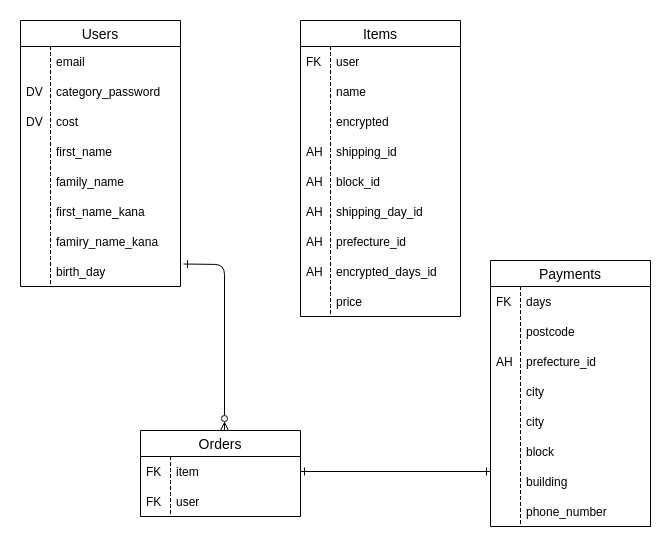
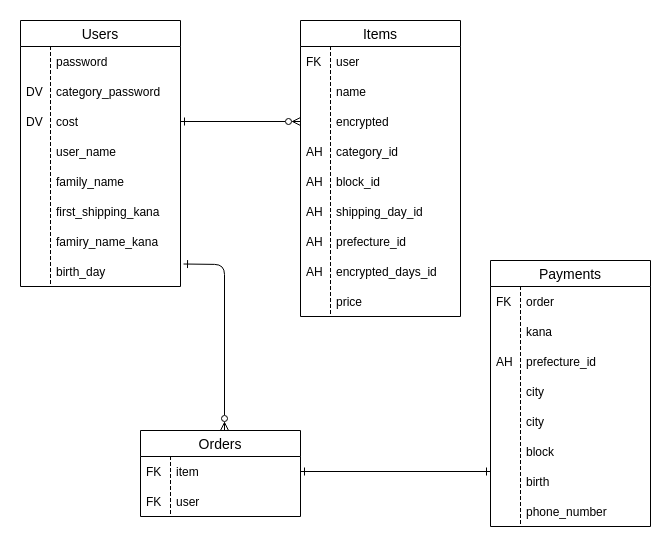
- <mxCell id="23" value="email" style="shape=partialRectangle;fillColor=none;align=left;verticalAlign=middle;strokeColor=none;spacingLeft=34;rotatable=0;points=[[0,0.5],[1,0.5]];portConstraint=eastwest;dropTarget=0;" parent="22" vertex="1"><mxGeometry y="26" width="160" height="30" as="geometry" /></mxCell>
+ <mxCell id="23" value="password" style="shape=partialRectangle;fillColor=none;align=left;verticalAlign=middle;strokeColor=none;spacingLeft=34;rotatable=0;points=[[0,0.5],[1,0.5]];portConstraint=eastwest;dropTarget=0;" parent="22" vertex="1"><mxGeometry y="26" width="160" height="30" as="geometry" /></mxCell>
+ <mxCell id="61" style="edgeStyle=none;html=1;exitX=1;exitY=0.5;exitDx=0;exitDy=0;entryX=0;entryY=0.5;entryDx=0;entryDy=0;endArrow=ERzeroToMany;endFill=0;startArrow=ERone;startFill=0;" parent="1" source="27" target="7" edge="1"><mxGeometry relative="1" as="geometry" /></mxCell>
- <mxCell id="29" value="first_name" style="shape=partialRectangle;fillColor=none;align=left;verticalAlign=middle;strokeColor=none;spacingLeft=34;rotatable=0;points=[[0,0.5],[1,0.5]];portConstraint=eastwest;dropTarget=0;" parent="22" vertex="1"><mxGeometry y="116" width="160" height="30" as="geometry" /></mxCell>
+ <mxCell id="29" value="user_name" style="shape=partialRectangle;fillColor=none;align=left;verticalAlign=middle;strokeColor=none;spacingLeft=34;rotatable=0;points=[[0,0.5],[1,0.5]];portConstraint=eastwest;dropTarget=0;" parent="22" vertex="1"><mxGeometry y="116" width="160" height="30" as="geometry" /></mxCell>
- <mxCell id="9" value="shipping_id" style="shape=partialRectangle;fillColor=none;align=left;verticalAlign=middle;strokeColor=none;spacingLeft=34;rotatable=0;points=[[0,0.5],[1,0.5]];portConstraint=eastwest;dropTarget=0;" parent="2" vertex="1"><mxGeometry y="116" width="160" height="30" as="geometry" /></mxCell>
+ <mxCell id="9" value="category_id" style="shape=partialRectangle;fillColor=none;align=left;verticalAlign=middle;strokeColor=none;spacingLeft=34;rotatable=0;points=[[0,0.5],[1,0.5]];portConstraint=eastwest;dropTarget=0;" parent="2" vertex="1"><mxGeometry y="116" width="160" height="30" as="geometry" /></mxCell>
- <mxCell id="33" value="first_name_kana" style="shape=partialRectangle;fillColor=none;align=left;verticalAlign=middle;strokeColor=none;spacingLeft=34;rotatable=0;points=[[0,0.5],[1,0.5]];portConstraint=eastwest;dropTarget=0;" parent="22" vertex="1"><mxGeometry y="176" width="160" height="30" as="geometry" /></mxCell>
+ <mxCell id="33" value="first_shipping_kana" style="shape=partialRectangle;fillColor=none;align=left;verticalAlign=middle;strokeColor=none;spacingLeft=34;rotatable=0;points=[[0,0.5],[1,0.5]];portConstraint=eastwest;dropTarget=0;" parent="22" vertex="1"><mxGeometry y="176" width="160" height="30" as="geometry" /></mxCell>
- <mxCell id="45" value="days" style="shape=partialRectangle;fillColor=none;align=left;verticalAlign=middle;strokeColor=none;spacingLeft=34;rotatable=0;points=[[0,0.5],[1,0.5]];portConstraint=eastwest;dropTarget=0;" parent="44" vertex="1"><mxGeometry y="26" width="160" height="30" as="geometry" /></mxCell>
+ <mxCell id="45" value="order" style="shape=partialRectangle;fillColor=none;align=left;verticalAlign=middle;strokeColor=none;spacingLeft=34;rotatable=0;points=[[0,0.5],[1,0.5]];portConstraint=eastwest;dropTarget=0;" parent="44" vertex="1"><mxGeometry y="26" width="160" height="30" as="geometry" /></mxCell>
- <mxCell id="47" value="postcode" style="shape=partialRectangle;fillColor=none;align=left;verticalAlign=middle;strokeColor=none;spacingLeft=34;rotatable=0;points=[[0,0.5],[1,0.5]];portConstraint=eastwest;dropTarget=0;" parent="44" vertex="1"><mxGeometry y="56" width="160" height="30" as="geometry" /></mxCell>
+ <mxCell id="47" value="kana" style="shape=partialRectangle;fillColor=none;align=left;verticalAlign=middle;strokeColor=none;spacingLeft=34;rotatable=0;points=[[0,0.5],[1,0.5]];portConstraint=eastwest;dropTarget=0;" parent="44" vertex="1"><mxGeometry y="56" width="160" height="30" as="geometry" /></mxCell>
- <mxCell id="57" value="building" style="shape=partialRectangle;fillColor=none;align=left;verticalAlign=middle;strokeColor=none;spacingLeft=34;rotatable=0;points=[[0,0.5],[1,0.5]];portConstraint=eastwest;dropTarget=0;" parent="44" vertex="1"><mxGeometry y="206" width="160" height="30" as="geometry" /></mxCell>
+ <mxCell id="57" value="birth" style="shape=partialRectangle;fillColor=none;align=left;verticalAlign=middle;strokeColor=none;spacingLeft=34;rotatable=0;points=[[0,0.5],[1,0.5]];portConstraint=eastwest;dropTarget=0;" parent="44" vertex="1"><mxGeometry y="206" width="160" height="30" as="geometry" /></mxCell>
